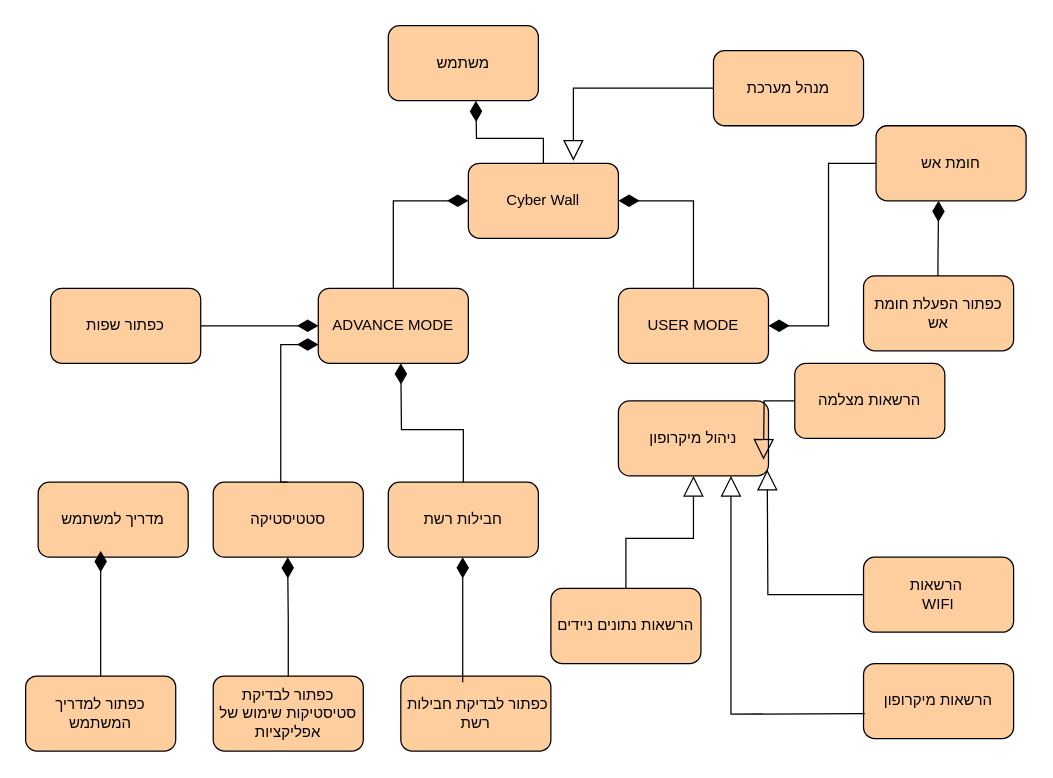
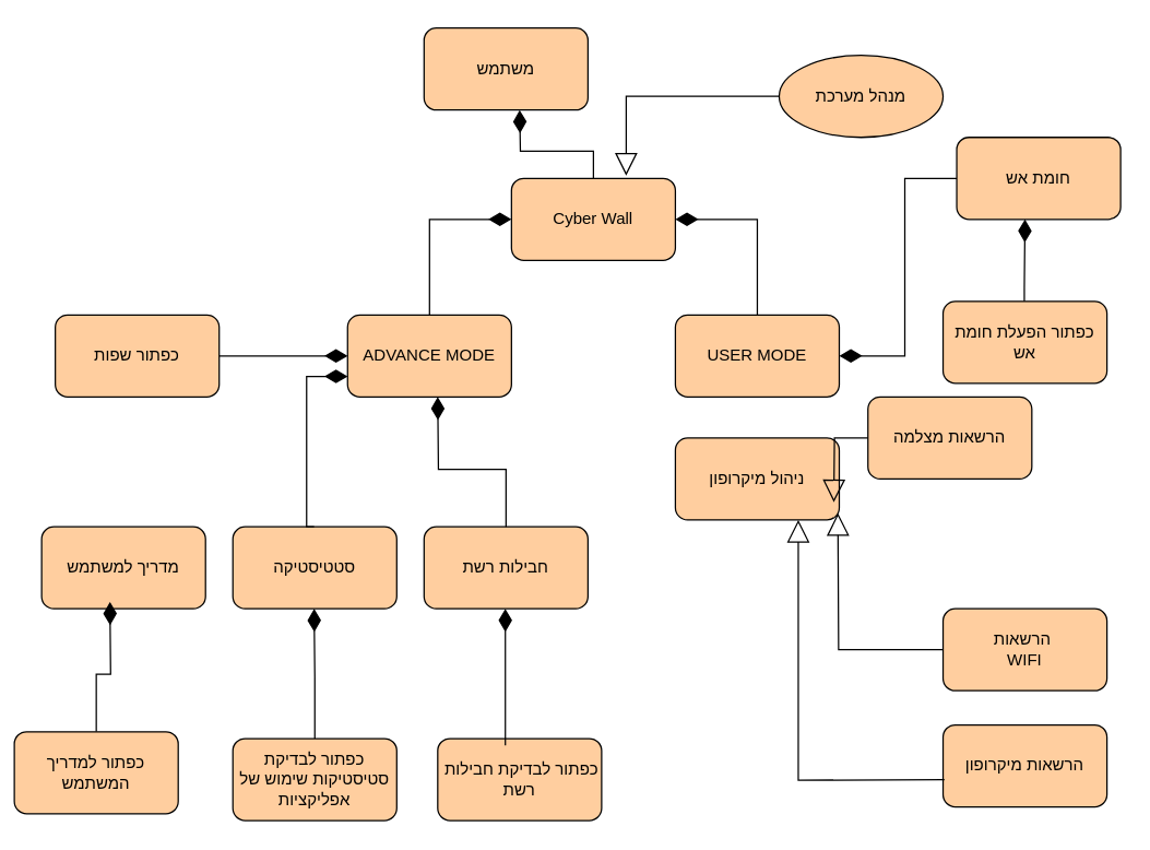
- <mxCell id="6" value="מנהל מערכת" style="rounded=1;whiteSpace=wrap;html=1;fillColor=#FFCE9F;" vertex="1" parent="1"><mxGeometry x="570" y="40" width="120" height="60" as="geometry" /></mxCell>
+ <mxCell id="6" value="מנהל מערכת" style="ellipse;whiteSpace=wrap;html=1;fillColor=#FFCE9F;" vertex="1" parent="1"><mxGeometry x="570" y="40" width="120" height="60" as="geometry" /></mxCell>
- <mxCell id="29" style="edgeStyle=orthogonalEdgeStyle;rounded=0;jumpSize=10;orthogonalLoop=1;jettySize=auto;html=1;endArrow=block;endFill=0;endSize=14;strokeWidth=1;" edge="1" parent="1" source="30" target="18"><mxGeometry relative="1" as="geometry" /></mxCell>
- <mxCell id="30" value="הרשאות נתונים ניידים" style="rounded=1;whiteSpace=wrap;html=1;fillColor=#FFCE9F;" vertex="1" parent="1"><mxGeometry x="440" y="470" width="120" height="60" as="geometry" /></mxCell>
- <mxCell id="22" value="כפתור למדריך המשתמש" style="rounded=1;whiteSpace=wrap;html=1;fillColor=#FFCE9F;" vertex="1" parent="1"><mxGeometry y="540" width="120" height="60" as="geometry" x="20" /></mxCell>
+ <mxCell id="22" value="כפתור למדריך המשתמש" style="rounded=1;whiteSpace=wrap;html=1;fillColor=#FFCE9F;" vertex="1" parent="1"><mxGeometry x="10" y="535" width="120" height="60" as="geometry" /></mxCell>
